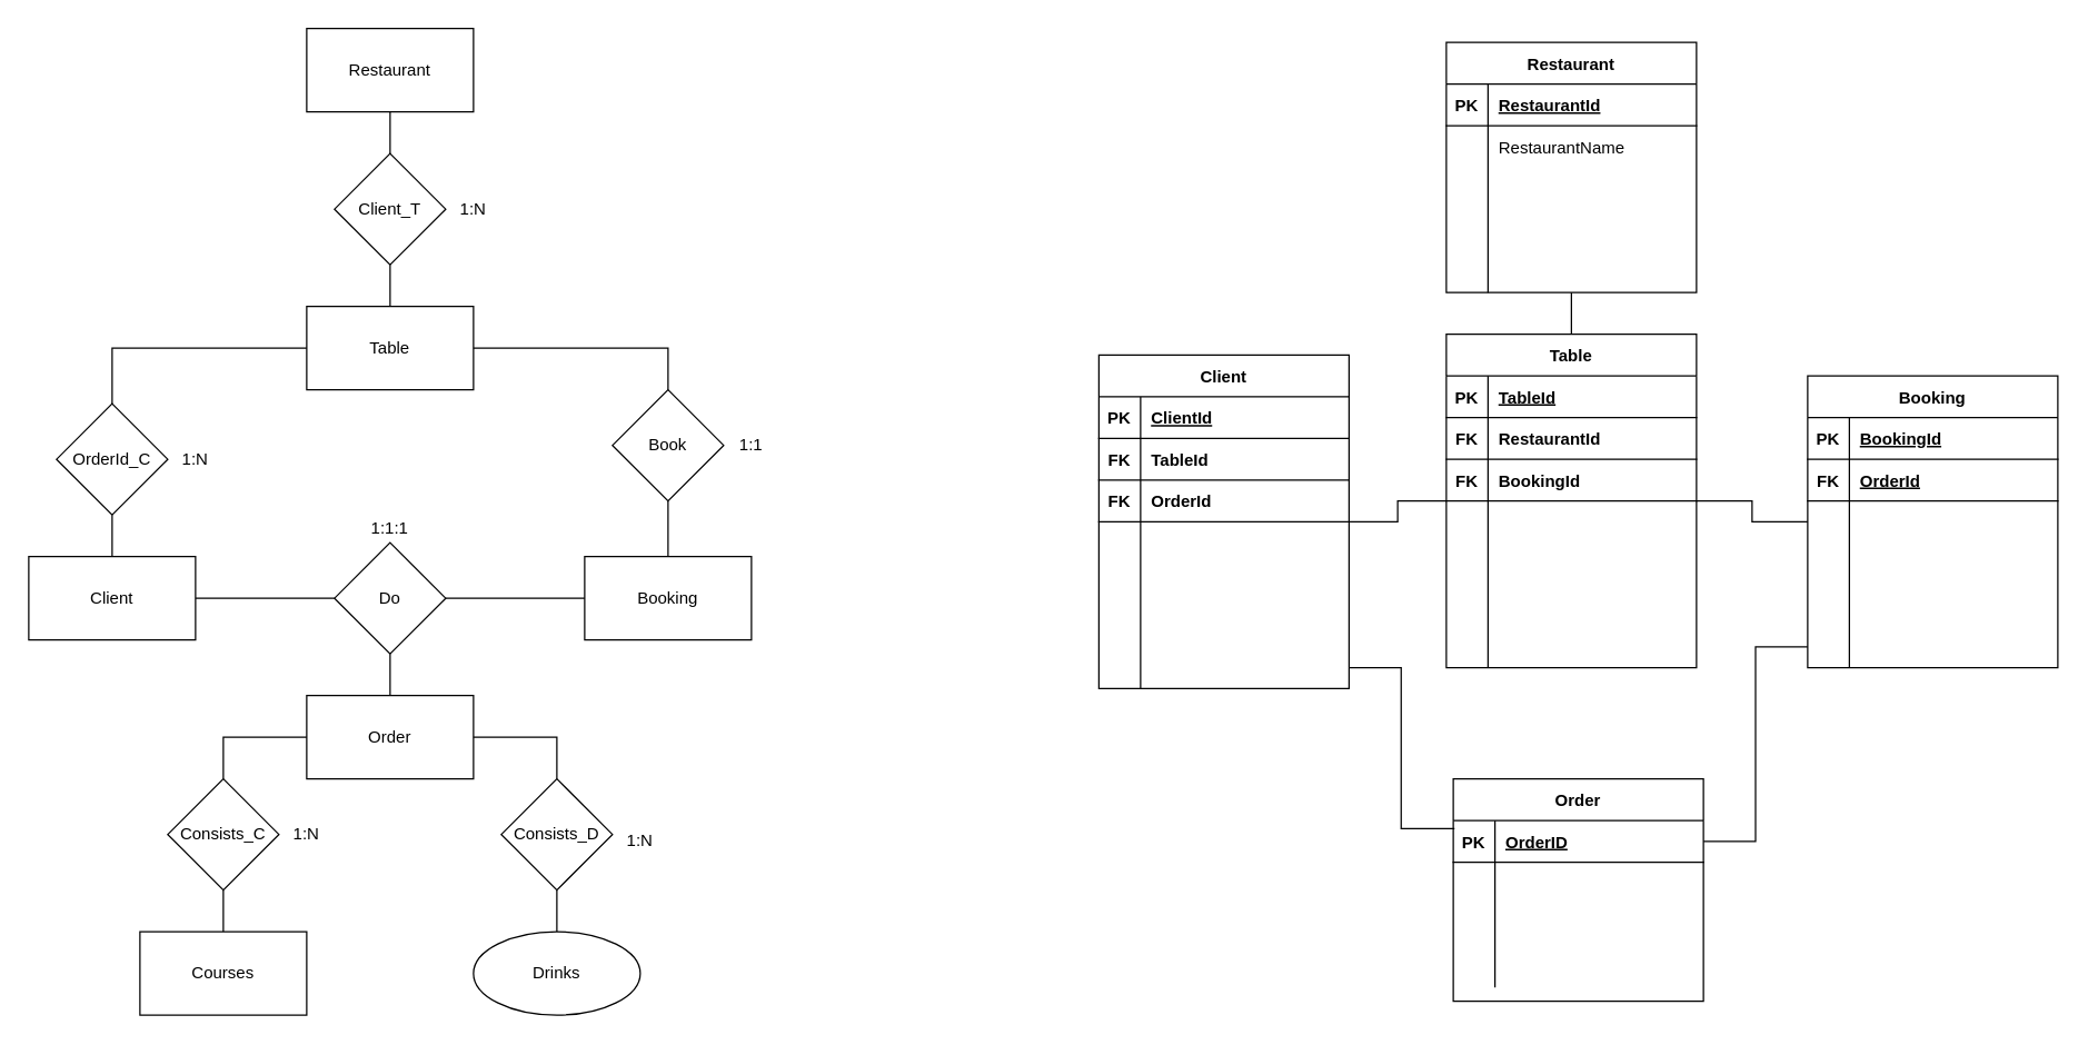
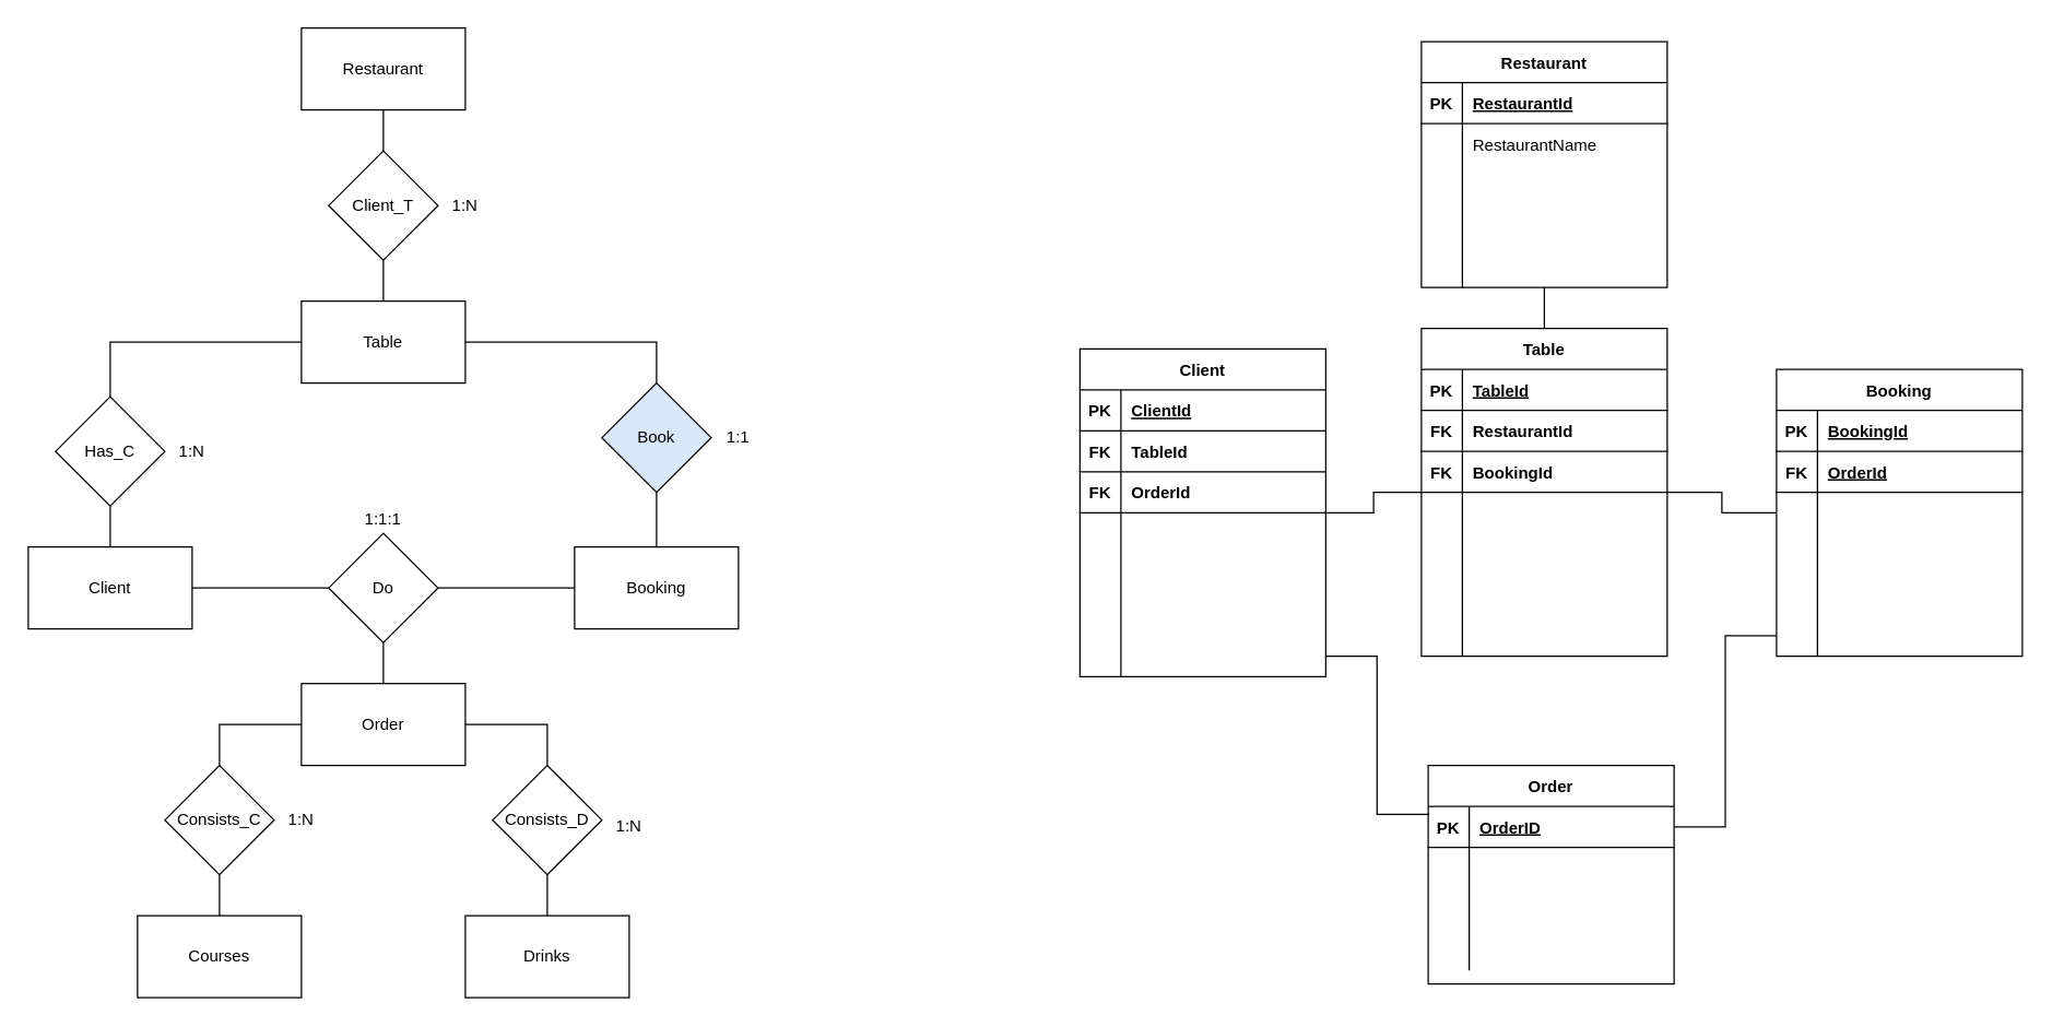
- <mxCell id="19" value="Book" style="rhombus;whiteSpace=wrap;html=1;" parent="1" vertex="1"><mxGeometry x="440" y="280" width="80" height="80" as="geometry" /></mxCell>
+ <mxCell id="19" value="Book" style="rhombus;whiteSpace=wrap;html=1;fillColor=#dae8fc;" parent="1" vertex="1"><mxGeometry x="440" y="280" width="80" height="80" as="geometry" /></mxCell>
- <mxCell id="21" value="OrderId_C" style="rhombus;whiteSpace=wrap;html=1;" parent="1" vertex="1"><mxGeometry x="40" y="290" width="80" height="80" as="geometry" /></mxCell>
+ <mxCell id="21" value="Has_C" style="rhombus;whiteSpace=wrap;html=1;" parent="1" vertex="1"><mxGeometry x="40" y="290" width="80" height="80" as="geometry" /></mxCell>
- <mxCell id="15" value="Drinks" style="ellipse;whiteSpace=wrap;html=1;" parent="1" vertex="1"><mxGeometry x="340" y="670" width="120" height="60" as="geometry" /></mxCell>
+ <mxCell id="15" value="Drinks" style="rounded=0;whiteSpace=wrap;html=1;" parent="1" vertex="1"><mxGeometry x="340" y="670" width="120" height="60" as="geometry" /></mxCell>
